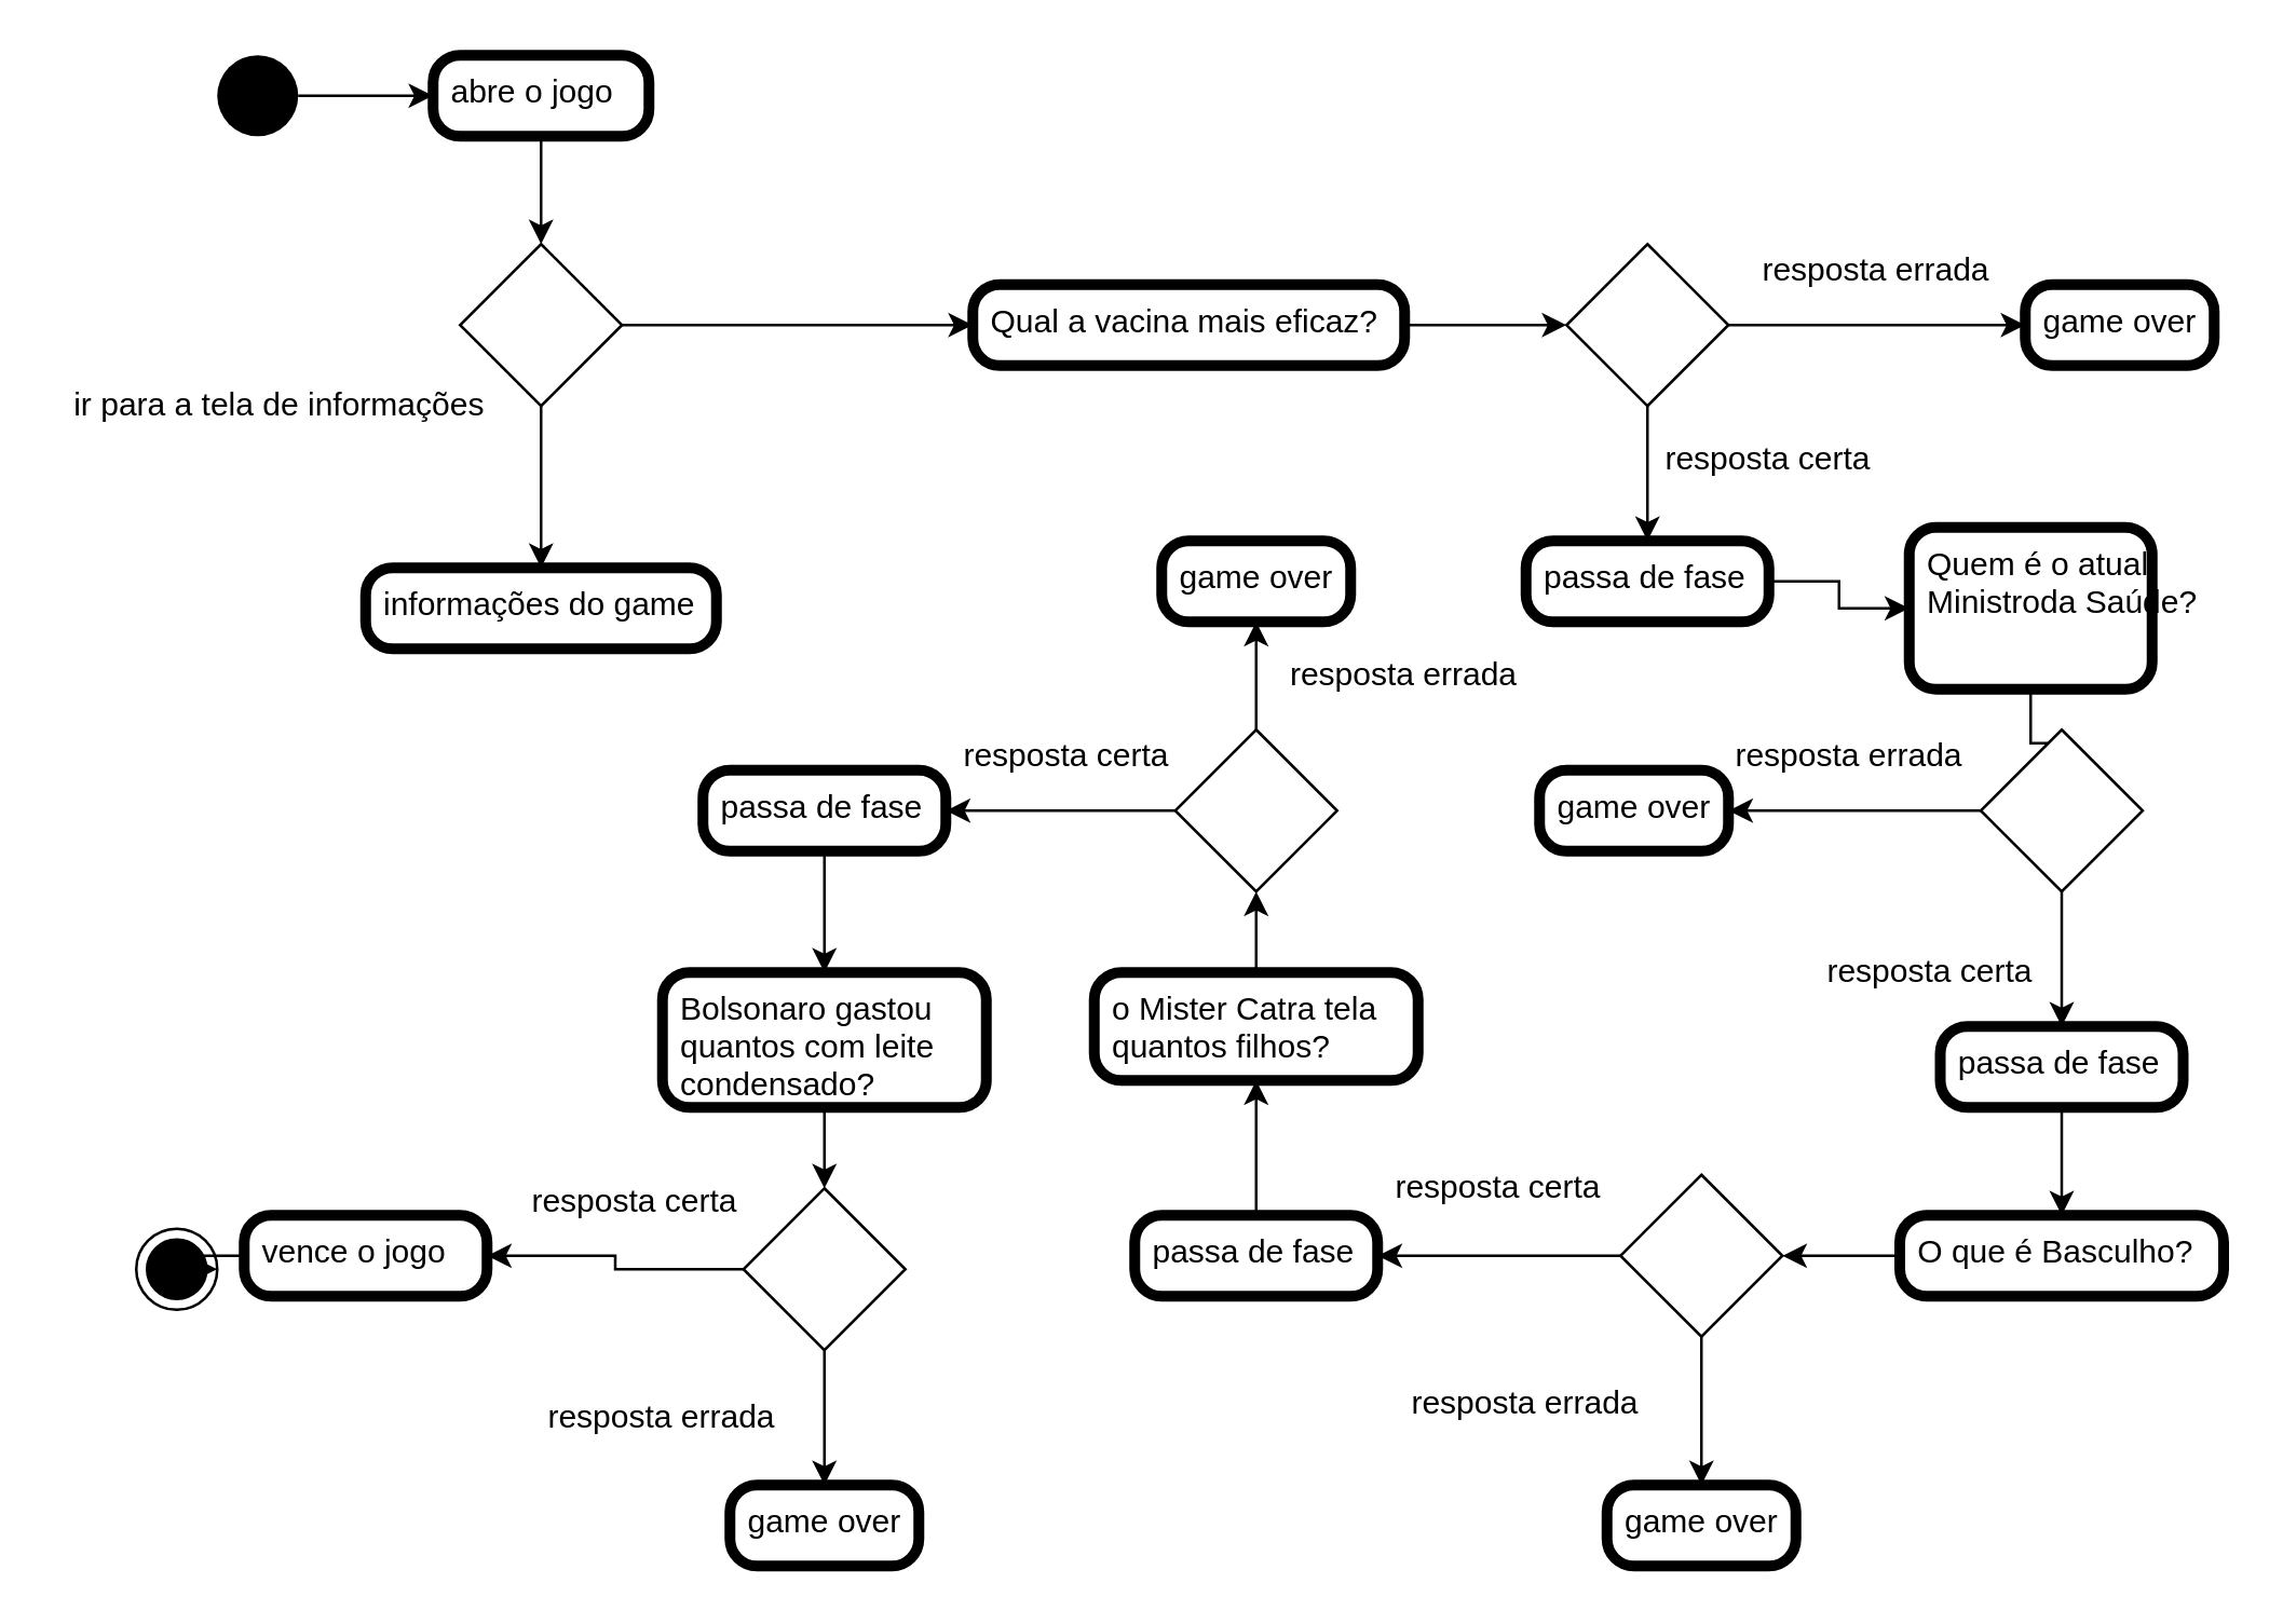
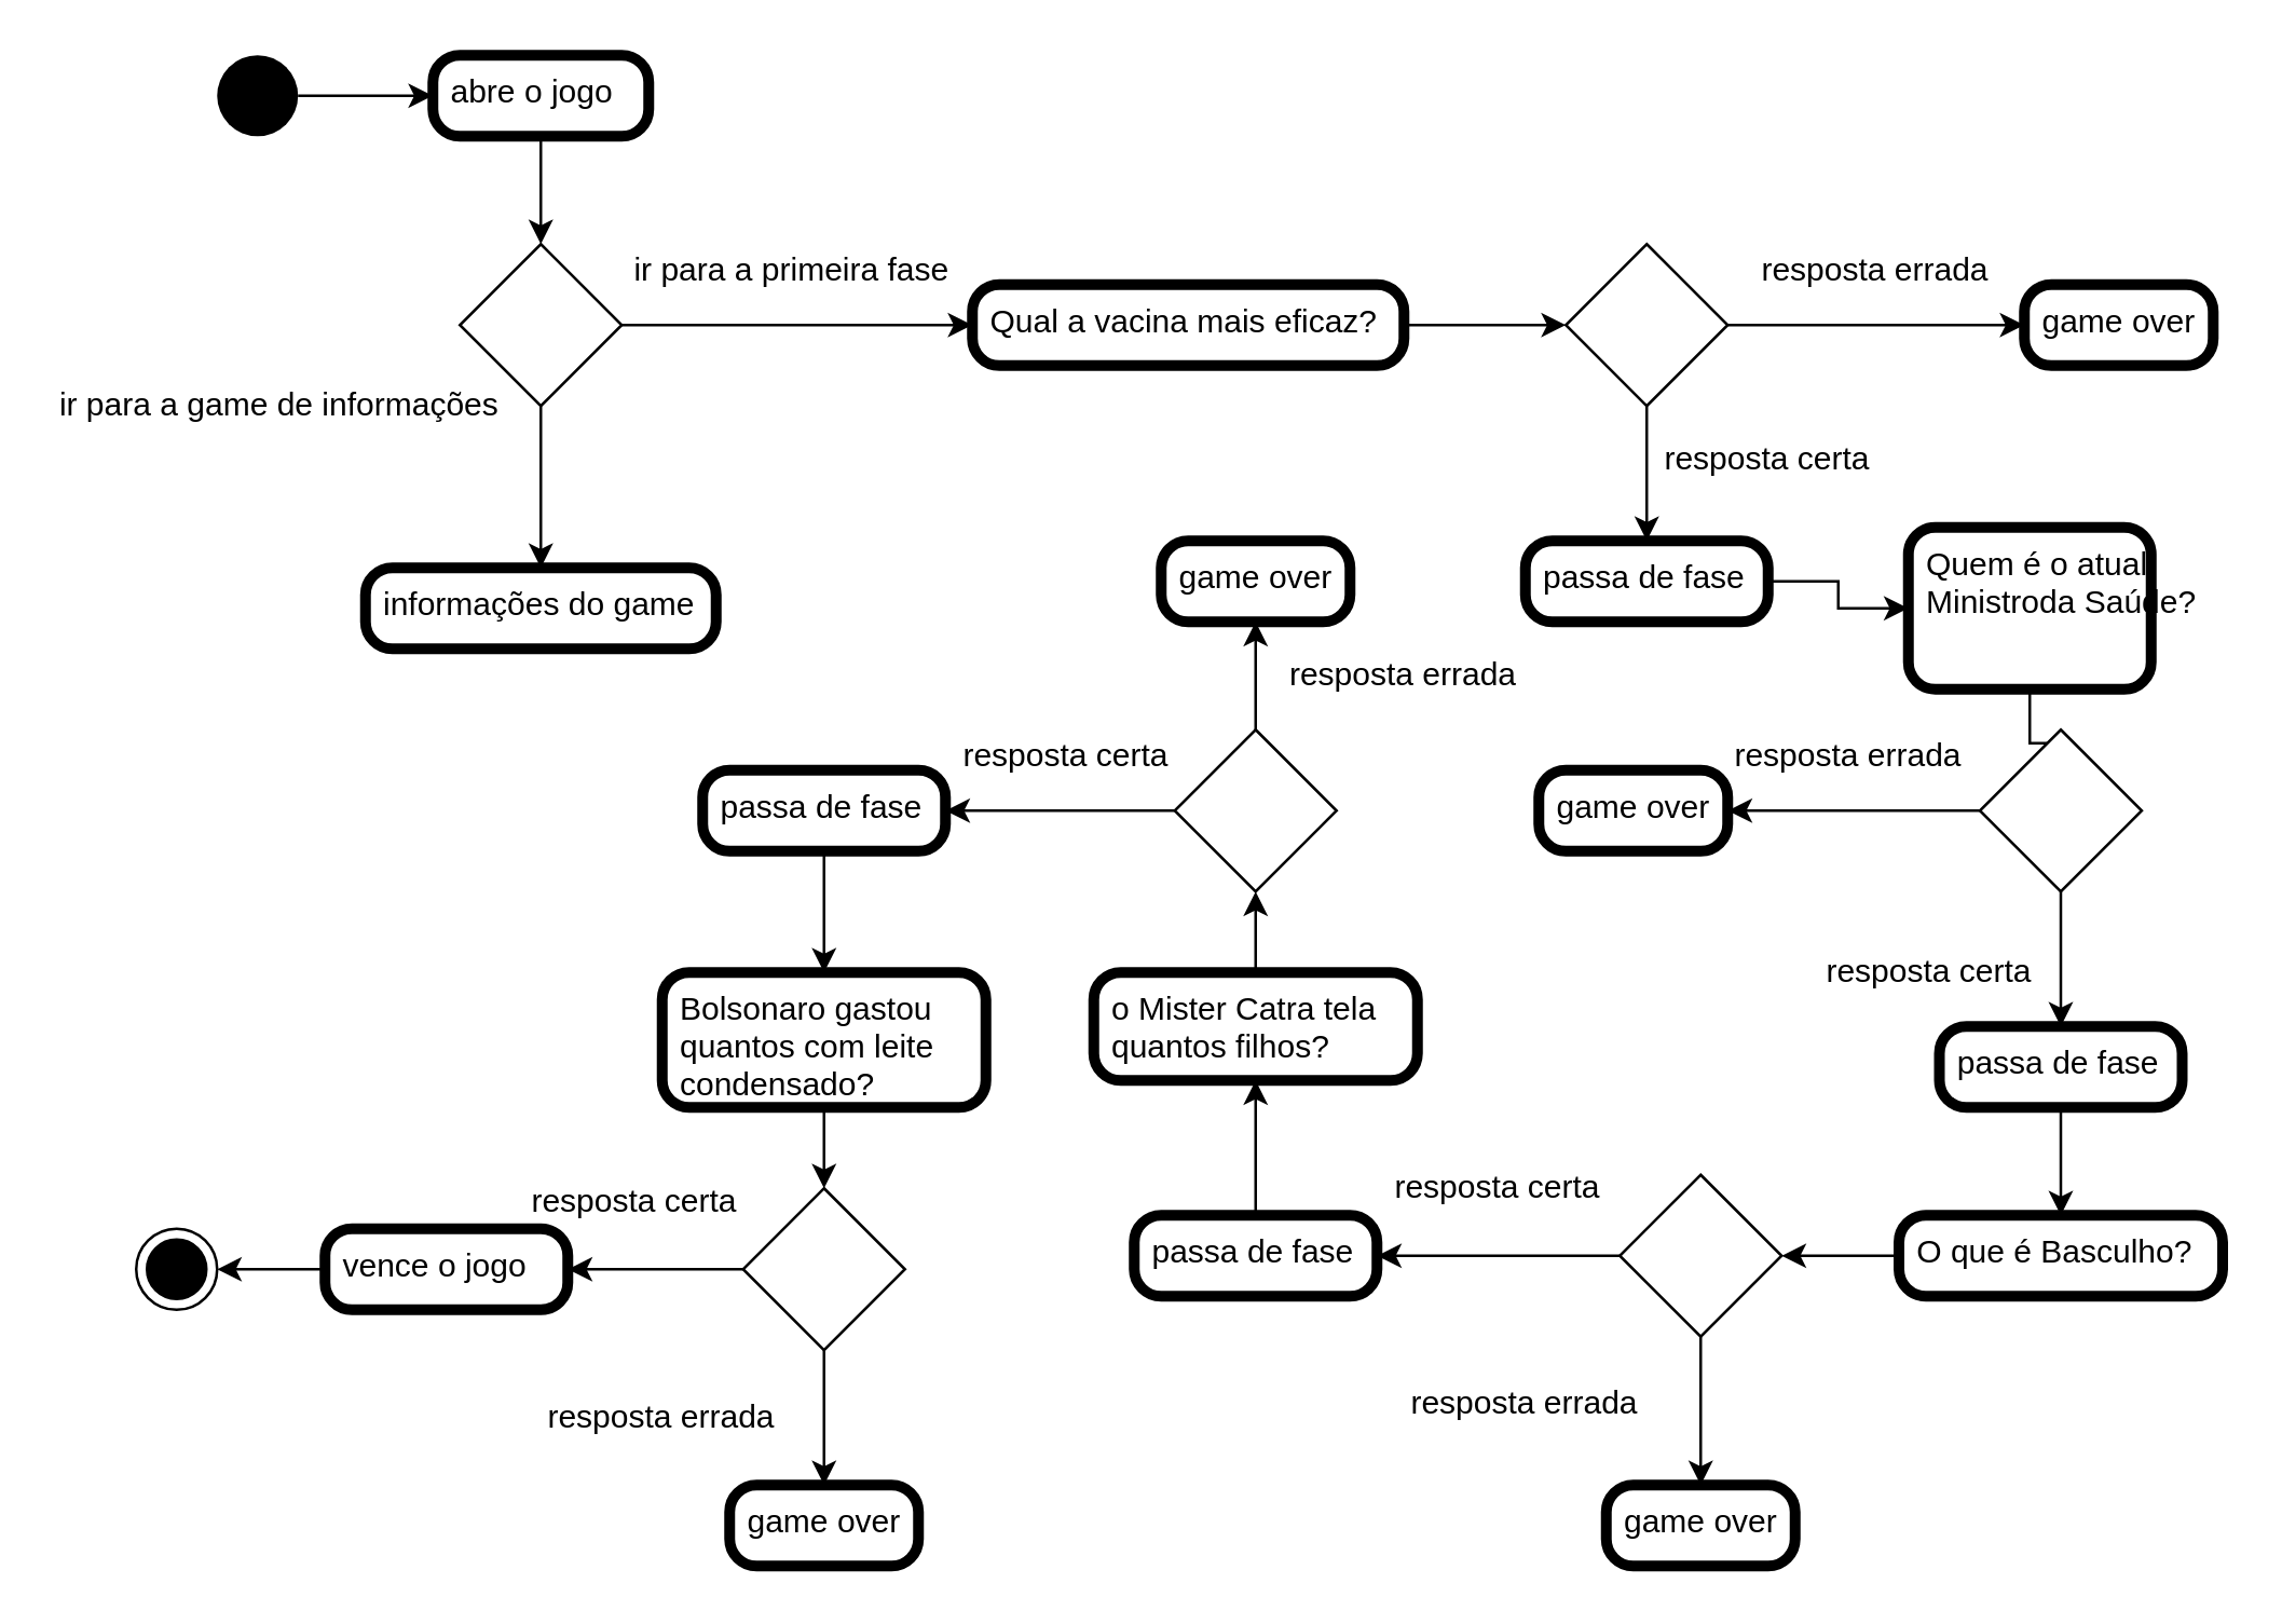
+ <mxCell id="10" value="ir para a primeira fase&amp;nbsp;" style="text;html=1;strokeColor=none;fillColor=none;align=center;verticalAlign=middle;whiteSpace=wrap;rounded=0;" vertex="1" parent="1"><mxGeometry x="230" y="90" width="130" height="20" as="geometry" /></mxCell>
- <mxCell id="11" value="ir para a tela de informações&amp;nbsp;" style="text;html=1;strokeColor=none;fillColor=none;align=center;verticalAlign=middle;whiteSpace=wrap;rounded=0;" vertex="1" parent="1"><mxGeometry x="20" y="140" width="170" height="20" as="geometry" /></mxCell>
+ <mxCell id="11" value="ir para a game de informações&amp;nbsp;" style="text;html=1;strokeColor=none;fillColor=none;align=center;verticalAlign=middle;whiteSpace=wrap;rounded=0;" vertex="1" parent="1"><mxGeometry x="20" y="140" width="170" height="20" as="geometry" /></mxCell>
- <mxCell id="61" value="vence o jogo" style="points=[[0.25,0,0],[0.5,0,0],[0.75,0,0],[1,0.25,0],[1,0.5,0],[1,0.75,0],[0.75,1,0],[0.5,1,0],[0.25,1,0],[0,0.75,0],[0,0.5,0],[0,0.25,0]];shape=mxgraph.bpmn.task;rectStyle=rounded;size=10;bpmnShapeType=call;verticalAlign=top;align=left;spacingLeft=5;" vertex="1" parent="1"><mxGeometry x="90" y="450" width="90" height="30" as="geometry" /></mxCell>
+ <mxCell id="61" value="vence o jogo" style="points=[[0.25,0,0],[0.5,0,0],[0.75,0,0],[1,0.25,0],[1,0.5,0],[1,0.75,0],[0.75,1,0],[0.5,1,0],[0.25,1,0],[0,0.75,0],[0,0.5,0],[0,0.25,0]];shape=mxgraph.bpmn.task;rectStyle=rounded;size=10;bpmnShapeType=call;verticalAlign=top;align=left;spacingLeft=5;" vertex="1" parent="1"><mxGeometry x="120" y="455" width="90" height="30" as="geometry" /></mxCell>
